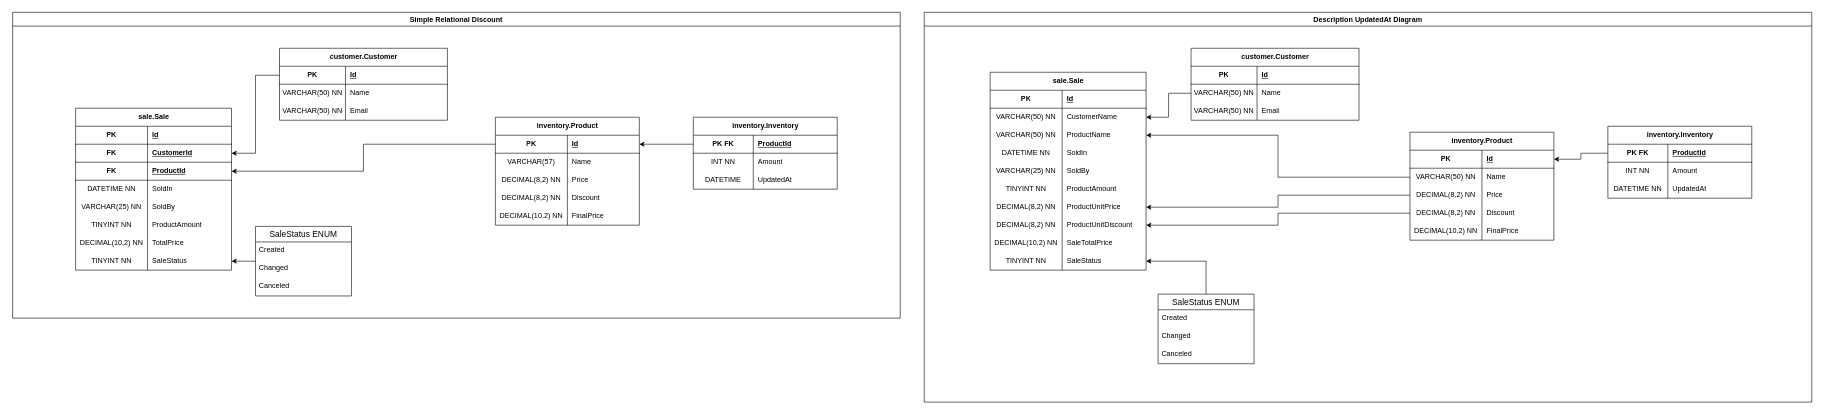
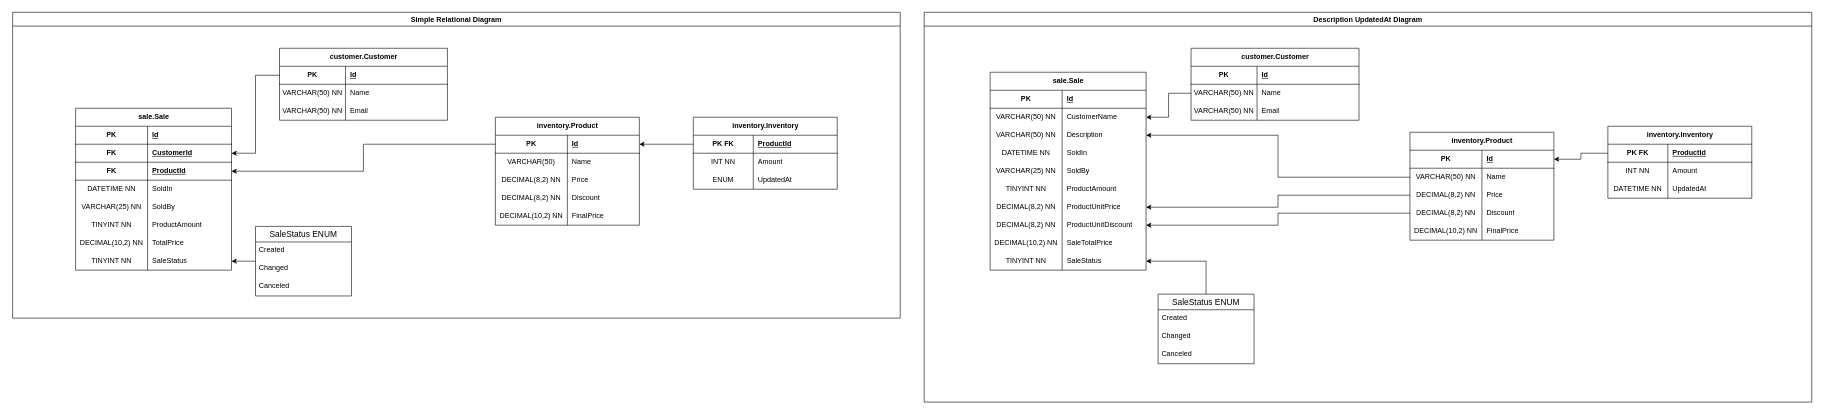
- <mxCell id="2" value="Simple Relational Discount" style="swimlane;whiteSpace=wrap;html=1;" parent="1" vertex="1"><mxGeometry x="20" y="20" width="1480" height="510" as="geometry" /></mxCell>
+ <mxCell id="2" value="Simple Relational Diagram" style="swimlane;whiteSpace=wrap;html=1;" parent="1" vertex="1"><mxGeometry x="20" y="20" width="1480" height="510" as="geometry" /></mxCell>
- <mxCell id="82" value="ProductName" style="shape=partialRectangle;connectable=0;fillColor=none;top=0;left=0;bottom=0;right=0;align=left;spacingLeft=6;overflow=hidden;whiteSpace=wrap;html=1;" parent="80" vertex="1"><mxGeometry x="120" width="140" height="30" as="geometry"><mxRectangle width="140" height="30" as="alternateBounds" /></mxGeometry></mxCell>
+ <mxCell id="82" value="Description" style="shape=partialRectangle;connectable=0;fillColor=none;top=0;left=0;bottom=0;right=0;align=left;spacingLeft=6;overflow=hidden;whiteSpace=wrap;html=1;" parent="80" vertex="1"><mxGeometry x="120" width="140" height="30" as="geometry"><mxRectangle width="140" height="30" as="alternateBounds" /></mxGeometry></mxCell>
- <mxCell id="43" value="VARCHAR(57)" style="shape=partialRectangle;connectable=0;fillColor=none;top=0;left=0;bottom=0;right=0;editable=1;overflow=hidden;whiteSpace=wrap;html=1;" parent="42" vertex="1"><mxGeometry width="120" height="30" as="geometry"><mxRectangle width="120" height="30" as="alternateBounds" /></mxGeometry></mxCell>
+ <mxCell id="43" value="VARCHAR(50)" style="shape=partialRectangle;connectable=0;fillColor=none;top=0;left=0;bottom=0;right=0;editable=1;overflow=hidden;whiteSpace=wrap;html=1;" parent="42" vertex="1"><mxGeometry width="120" height="30" as="geometry"><mxRectangle width="120" height="30" as="alternateBounds" /></mxGeometry></mxCell>
- <mxCell id="62" value="DATETIME" style="shape=partialRectangle;connectable=0;fillColor=none;top=0;left=0;bottom=0;right=0;editable=1;overflow=hidden;whiteSpace=wrap;html=1;" parent="61" vertex="1"><mxGeometry width="100" height="30" as="geometry"><mxRectangle width="100" height="30" as="alternateBounds" /></mxGeometry></mxCell>
+ <mxCell id="62" value="ENUM" style="shape=partialRectangle;connectable=0;fillColor=none;top=0;left=0;bottom=0;right=0;editable=1;overflow=hidden;whiteSpace=wrap;html=1;" parent="61" vertex="1"><mxGeometry width="100" height="30" as="geometry"><mxRectangle width="100" height="30" as="alternateBounds" /></mxGeometry></mxCell>
